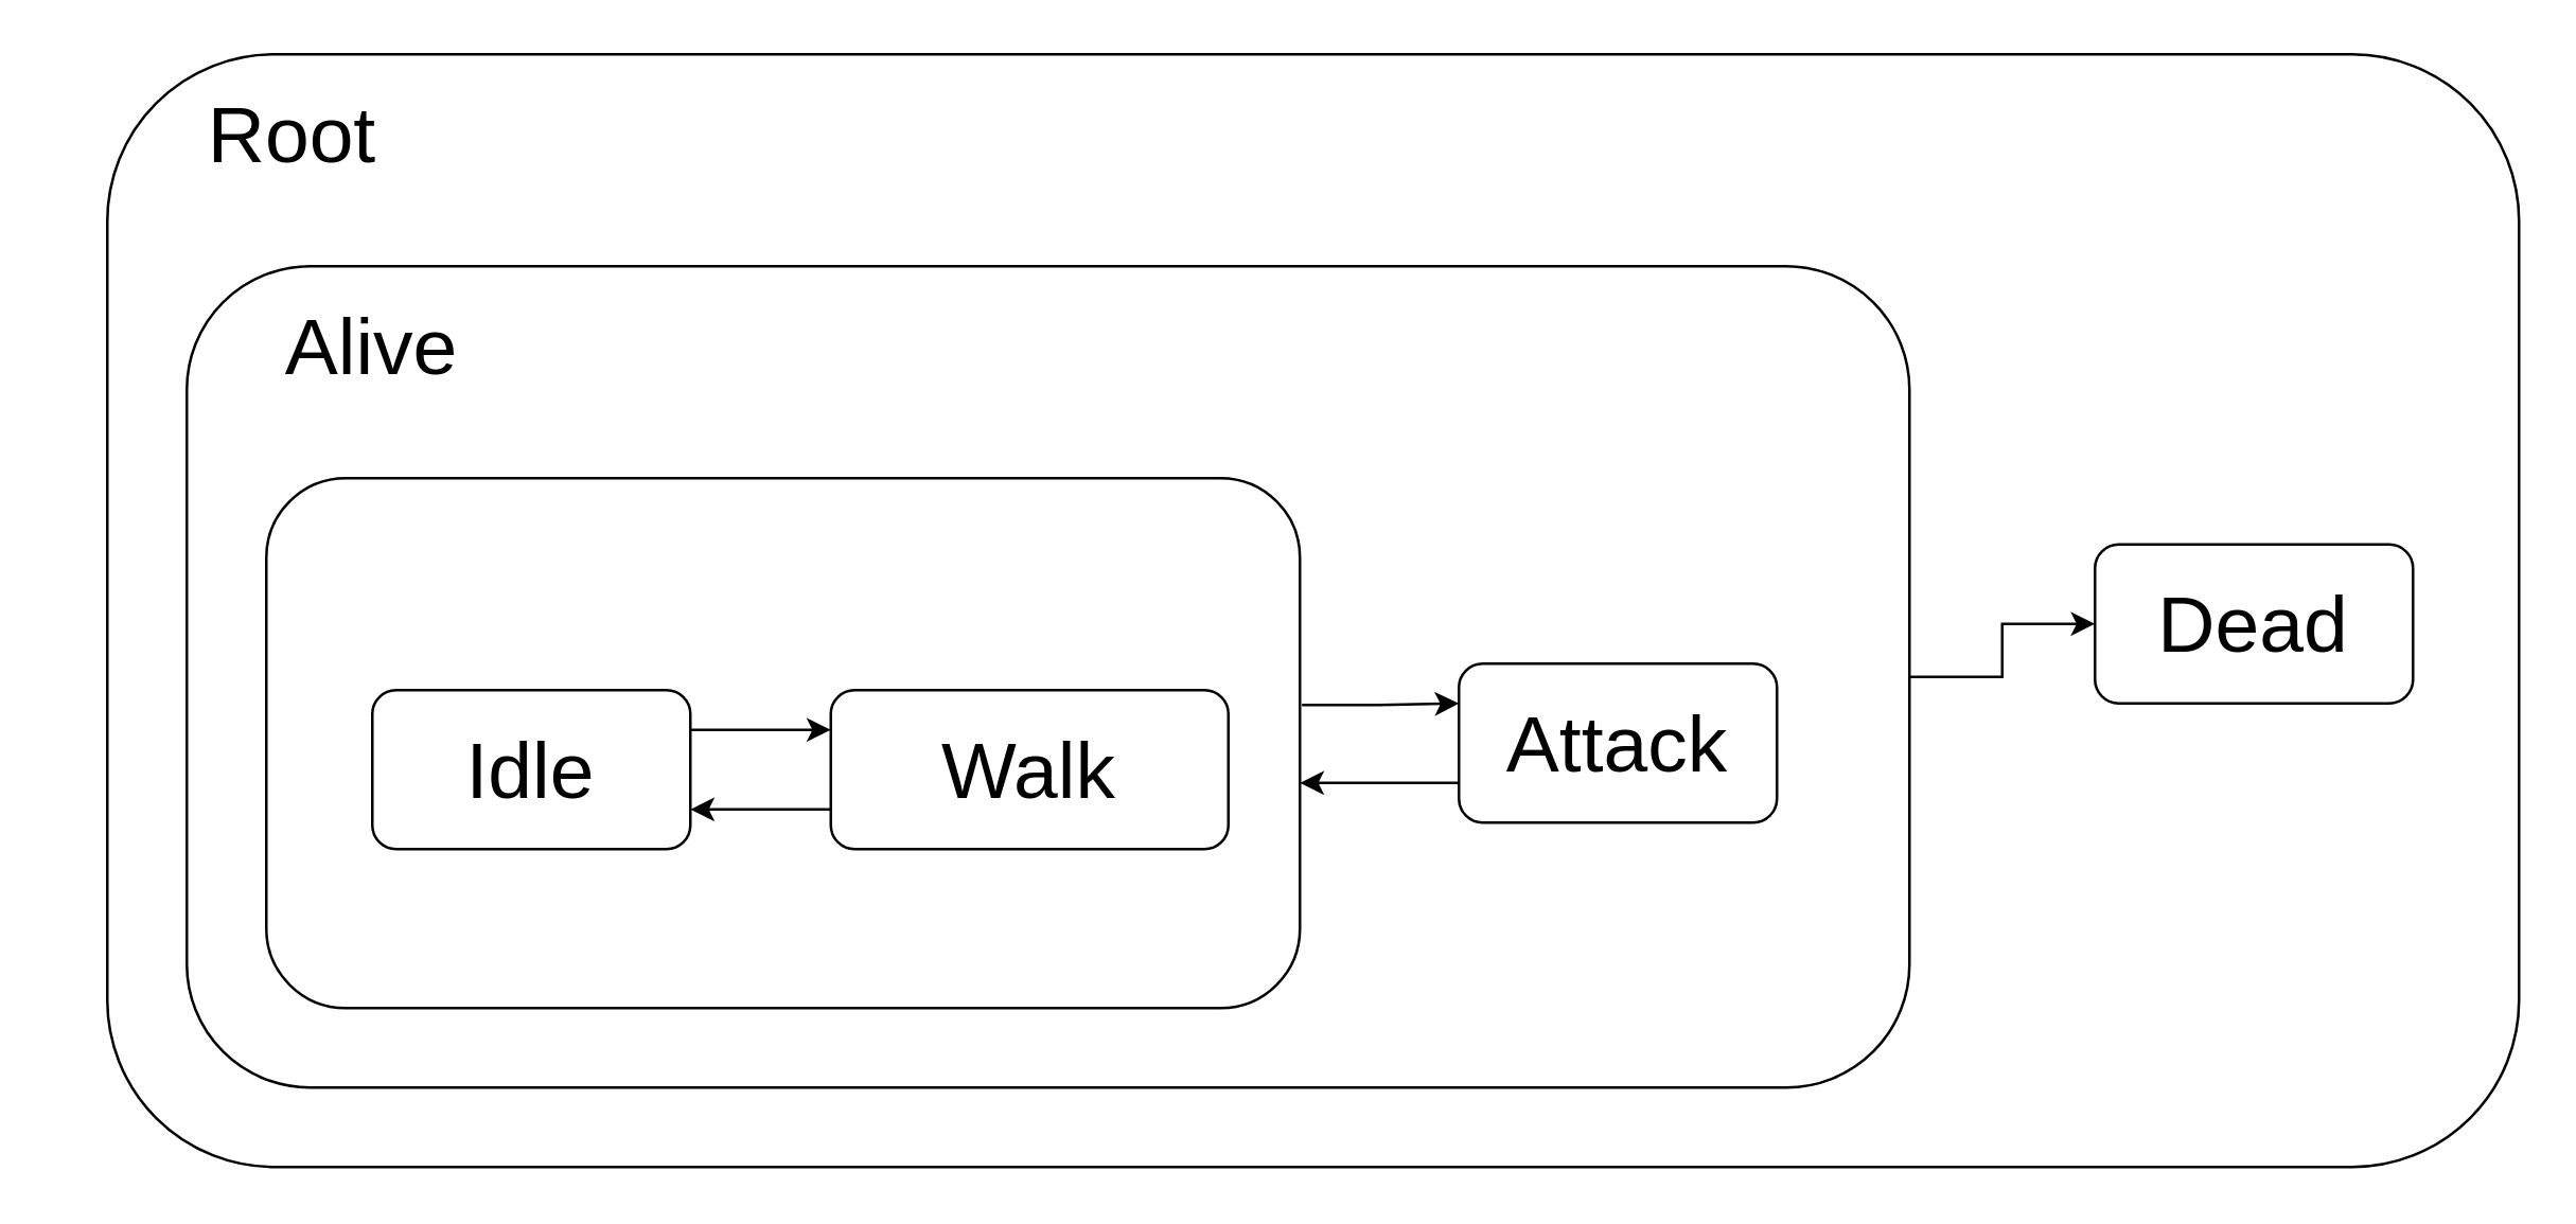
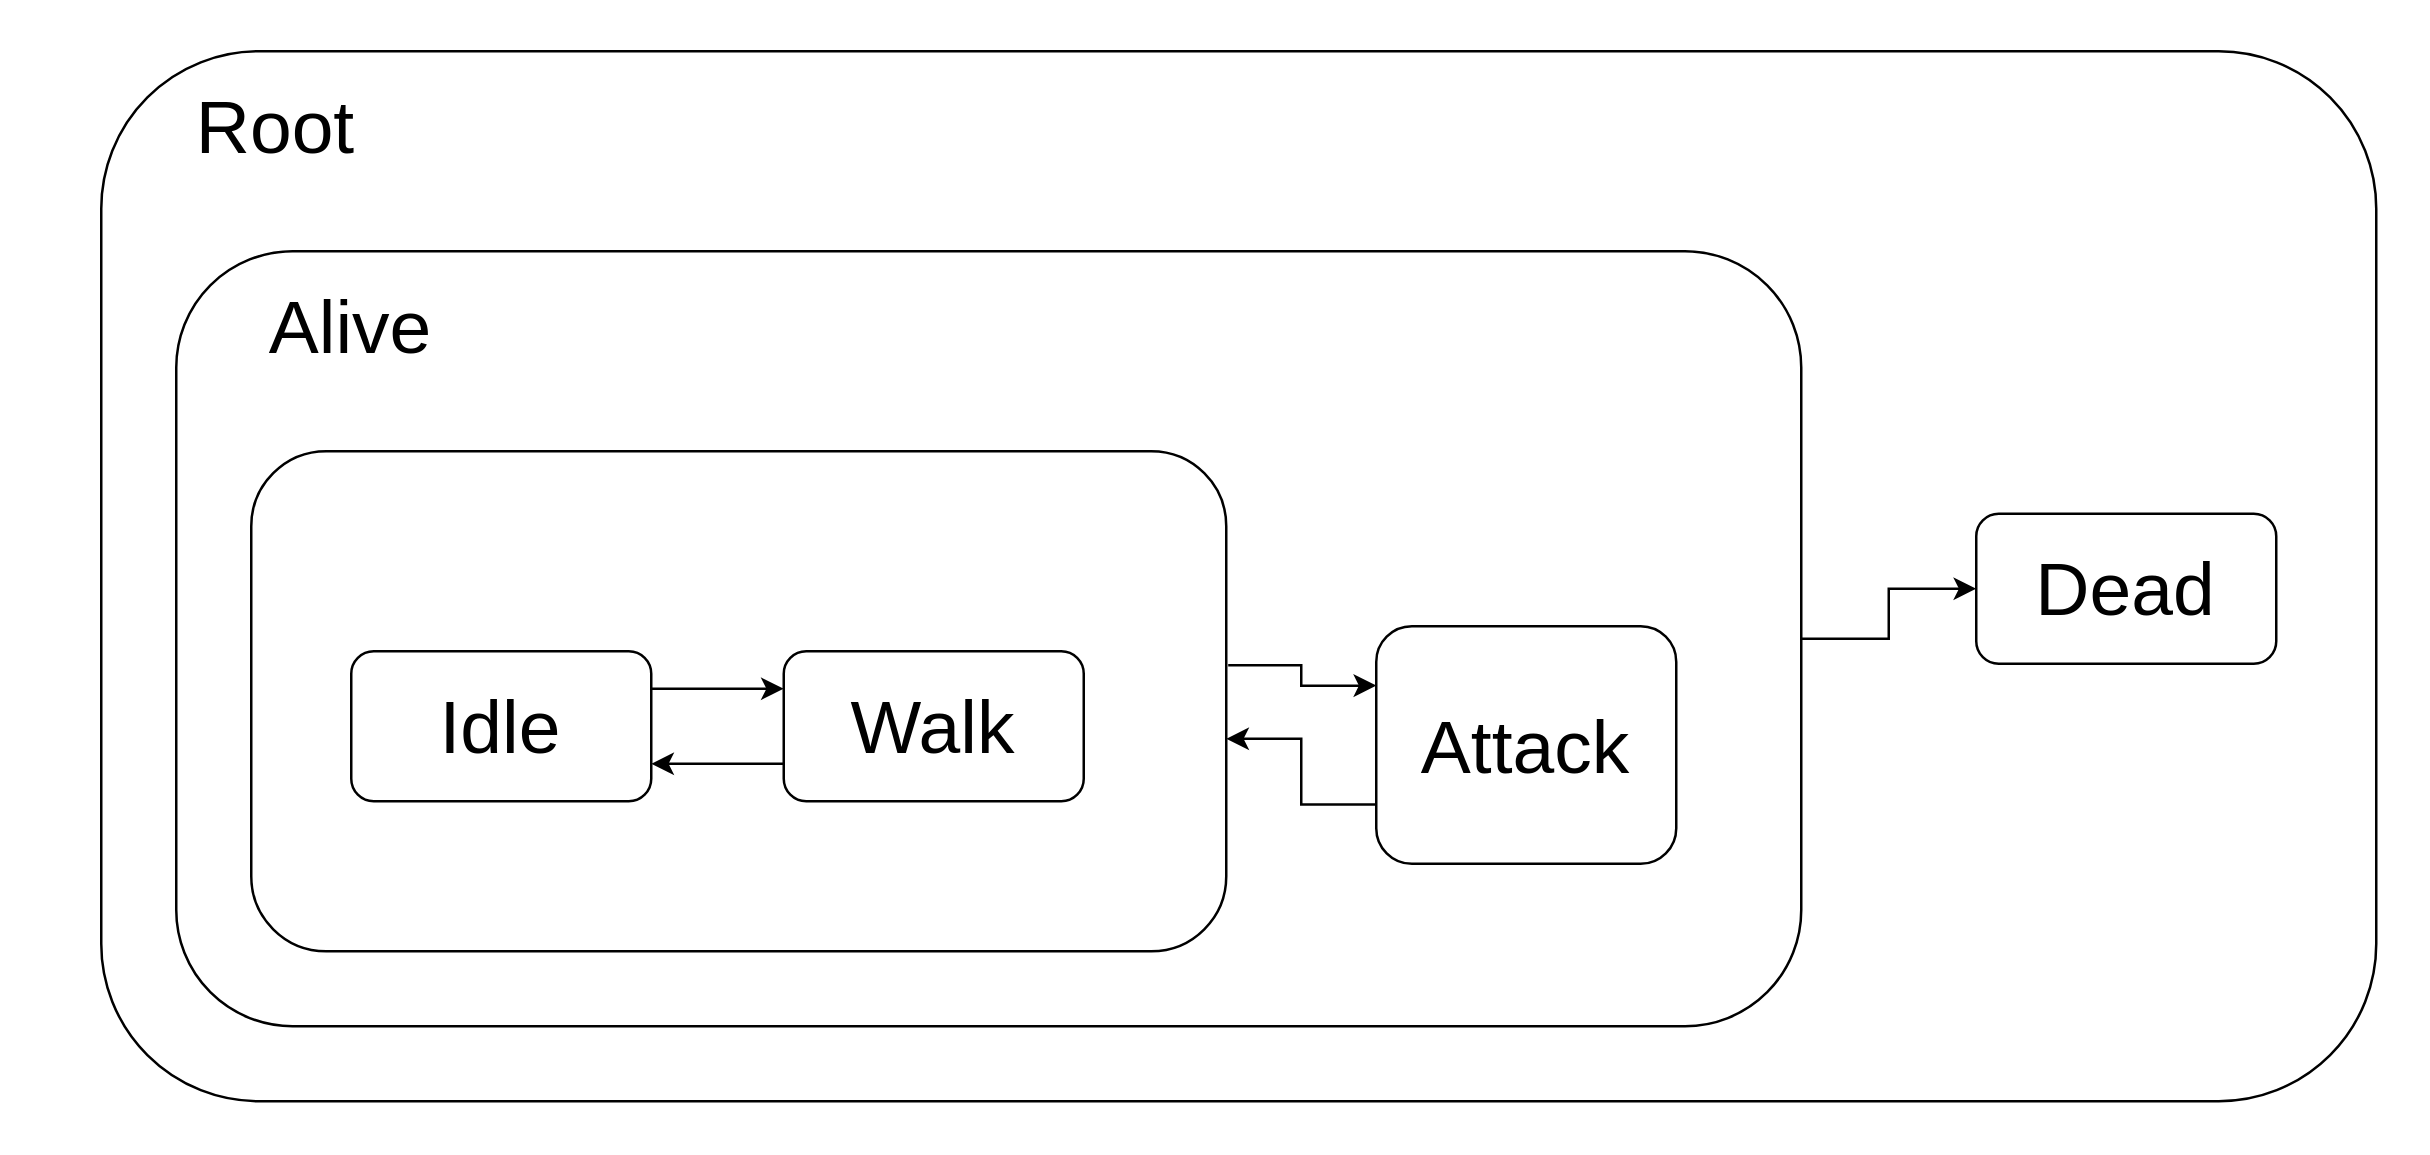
- <mxCell id="11" value="Attack" style="rounded=1;whiteSpace=wrap;html=1;fontSize=30;" parent="1" vertex="1"><mxGeometry x="550" y="250" width="120" height="60" as="geometry" /></mxCell>
+ <mxCell id="11" value="Attack" style="rounded=1;whiteSpace=wrap;html=1;fontSize=30;" parent="1" vertex="1"><mxGeometry x="550" y="250" width="120" height="95" as="geometry" /></mxCell>
- <mxCell id="10" value="Walk" style="rounded=1;whiteSpace=wrap;html=1;fontSize=30;" parent="1" vertex="1"><mxGeometry x="313" y="260" width="150" height="60" as="geometry" /></mxCell>
+ <mxCell id="10" value="Walk" style="rounded=1;whiteSpace=wrap;html=1;fontSize=30;" parent="1" vertex="1"><mxGeometry x="313" y="260" width="120" height="60" as="geometry" /></mxCell>
